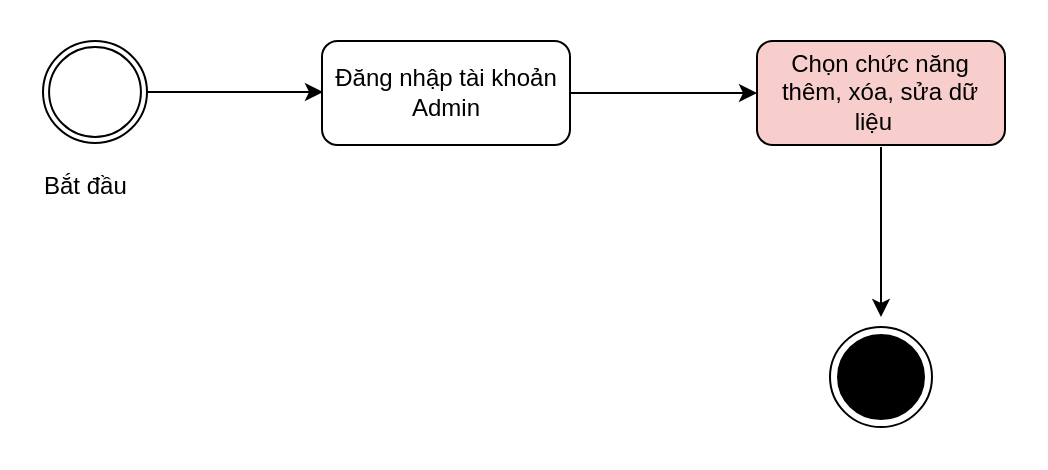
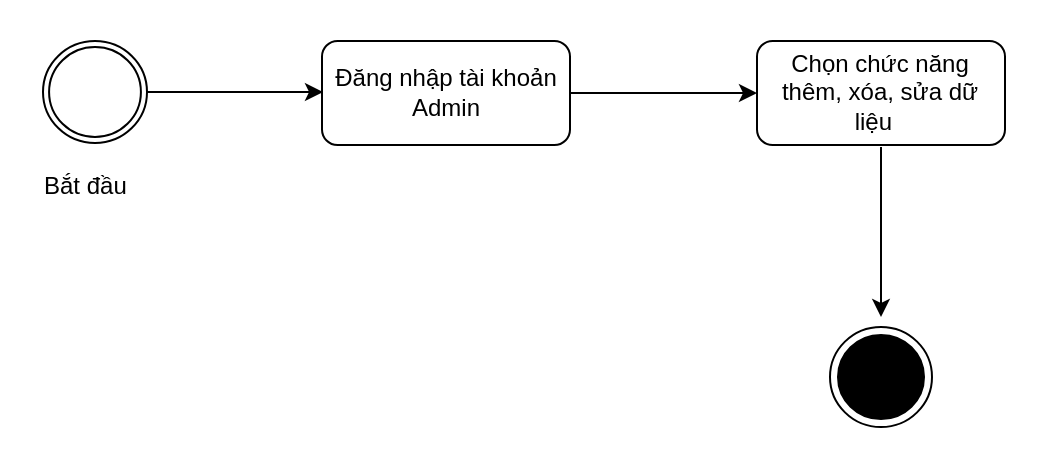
- <mxCell id="6" value="Chọn chức năng thêm, xóa, sửa dữ liệu&amp;nbsp;&amp;nbsp;" style="rounded=1;whiteSpace=wrap;html=1;fillColor=#f8cecc;" parent="1" vertex="1"><mxGeometry x="378" y="20" width="124" height="52" as="geometry" /></mxCell>
+ <mxCell id="6" value="Chọn chức năng thêm, xóa, sửa dữ liệu&amp;nbsp;&amp;nbsp;" style="rounded=1;whiteSpace=wrap;html=1;" parent="1" vertex="1"><mxGeometry x="378" y="20" width="124" height="52" as="geometry" /></mxCell>
